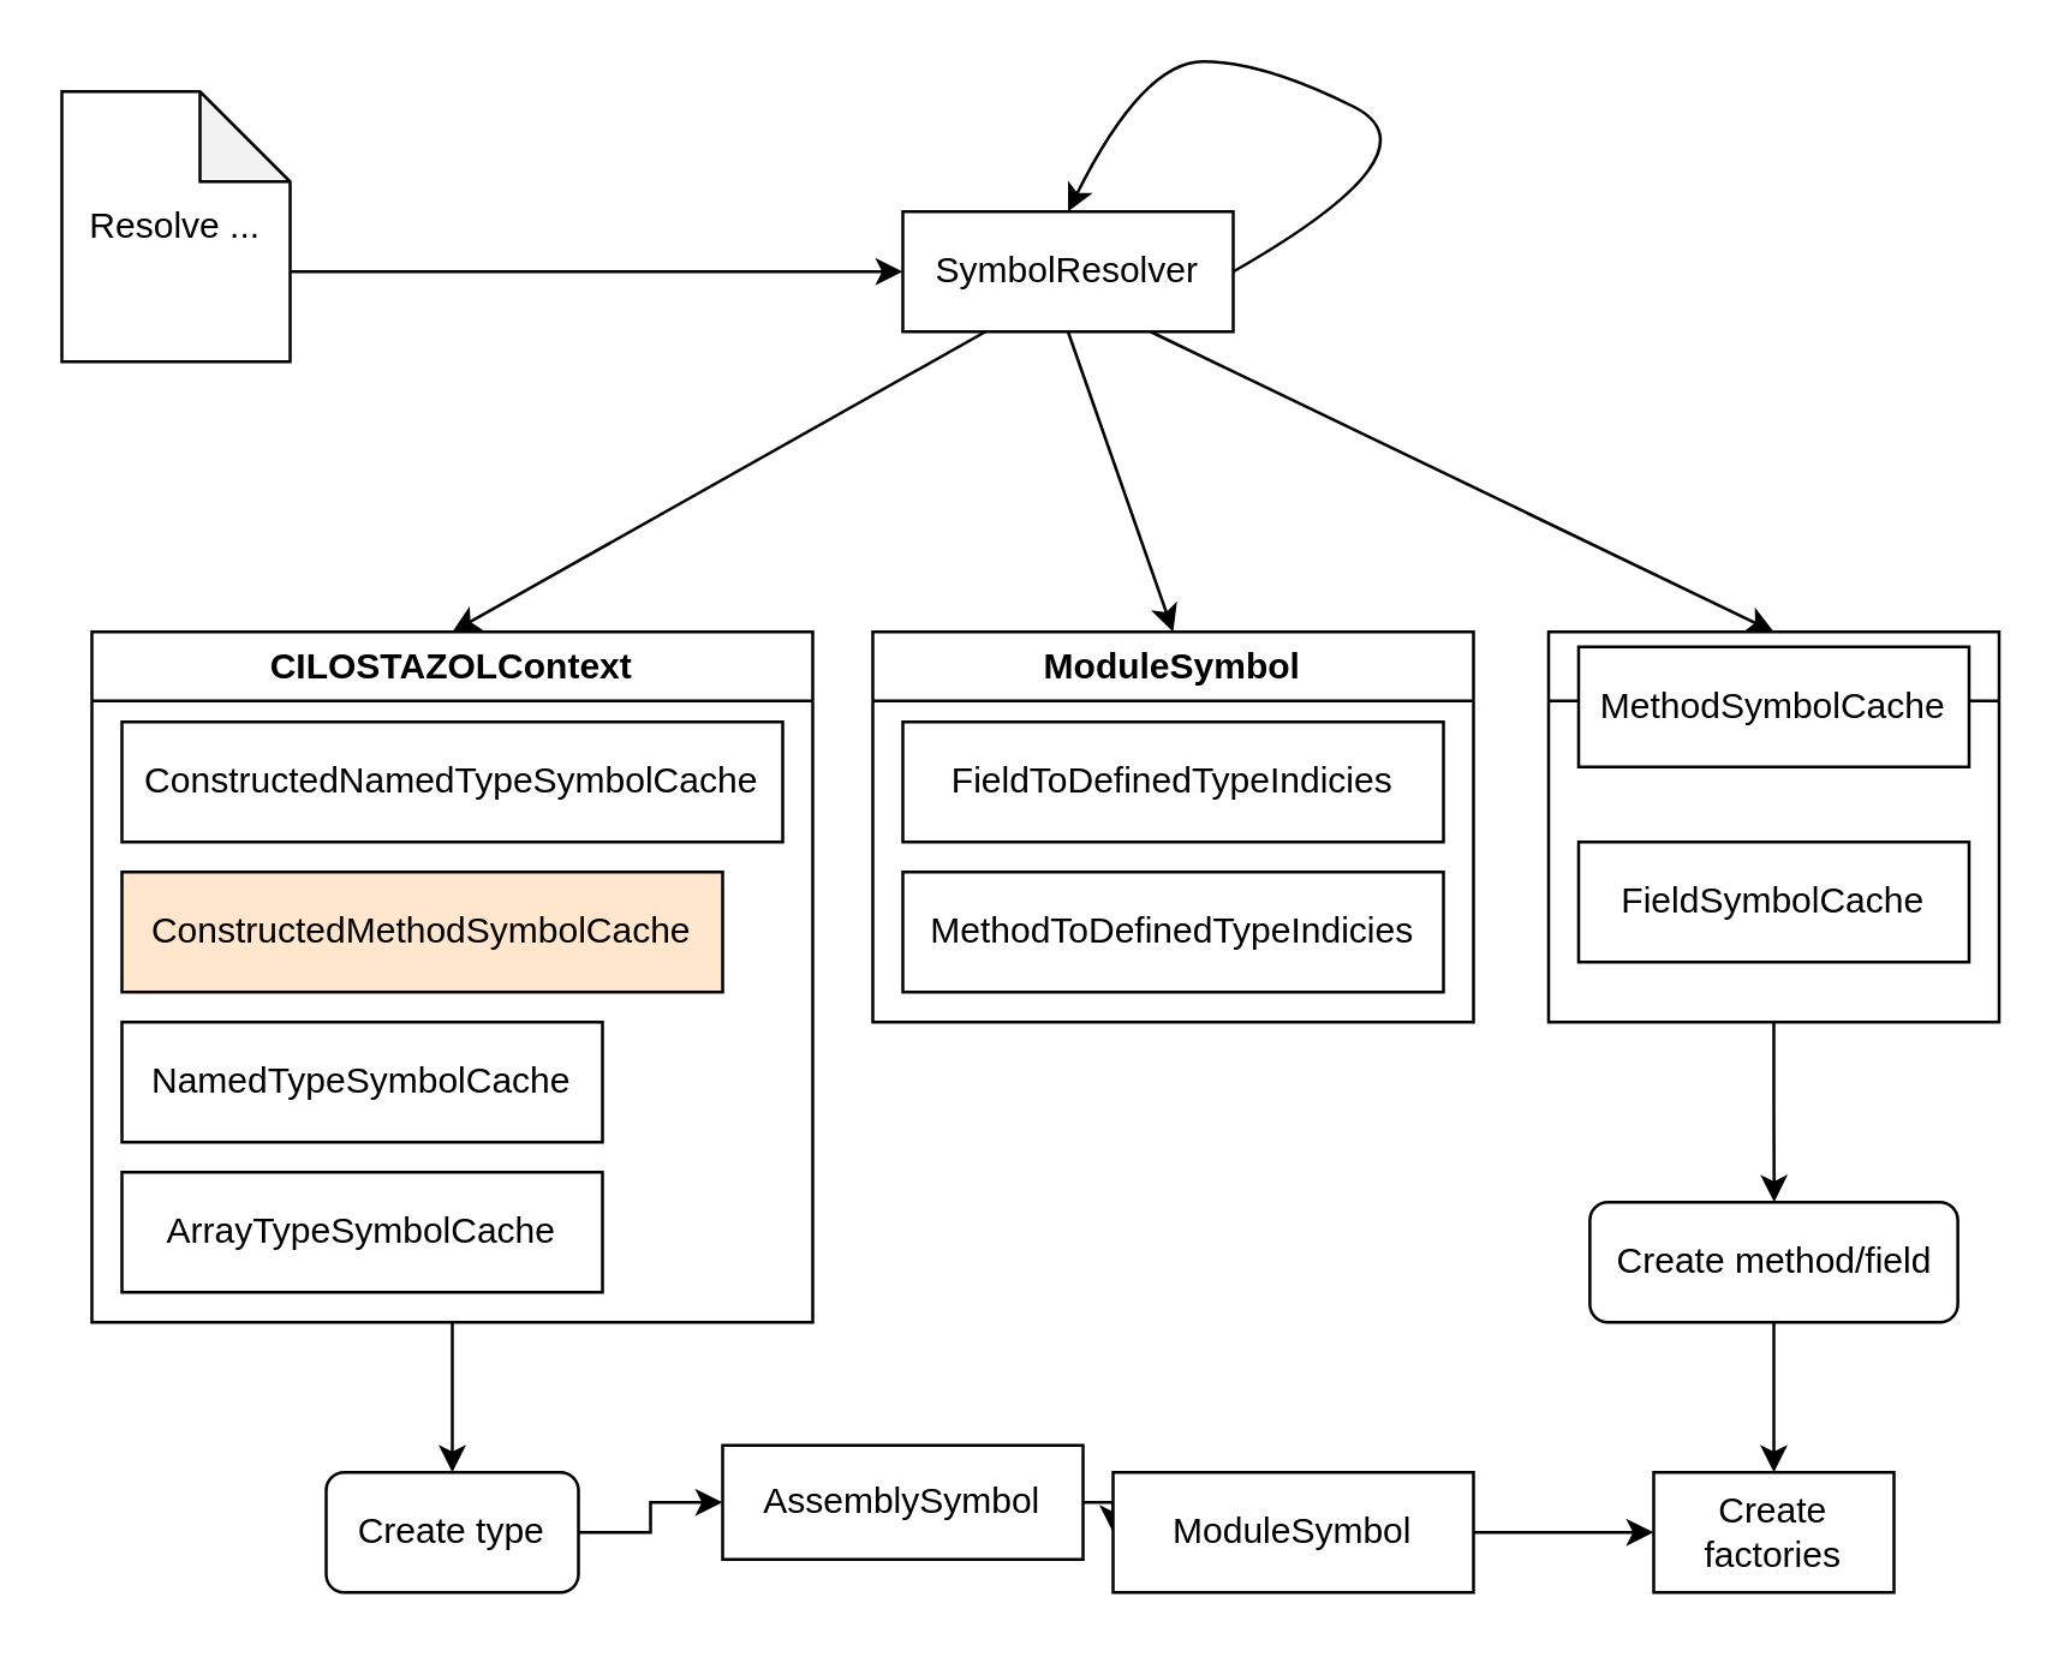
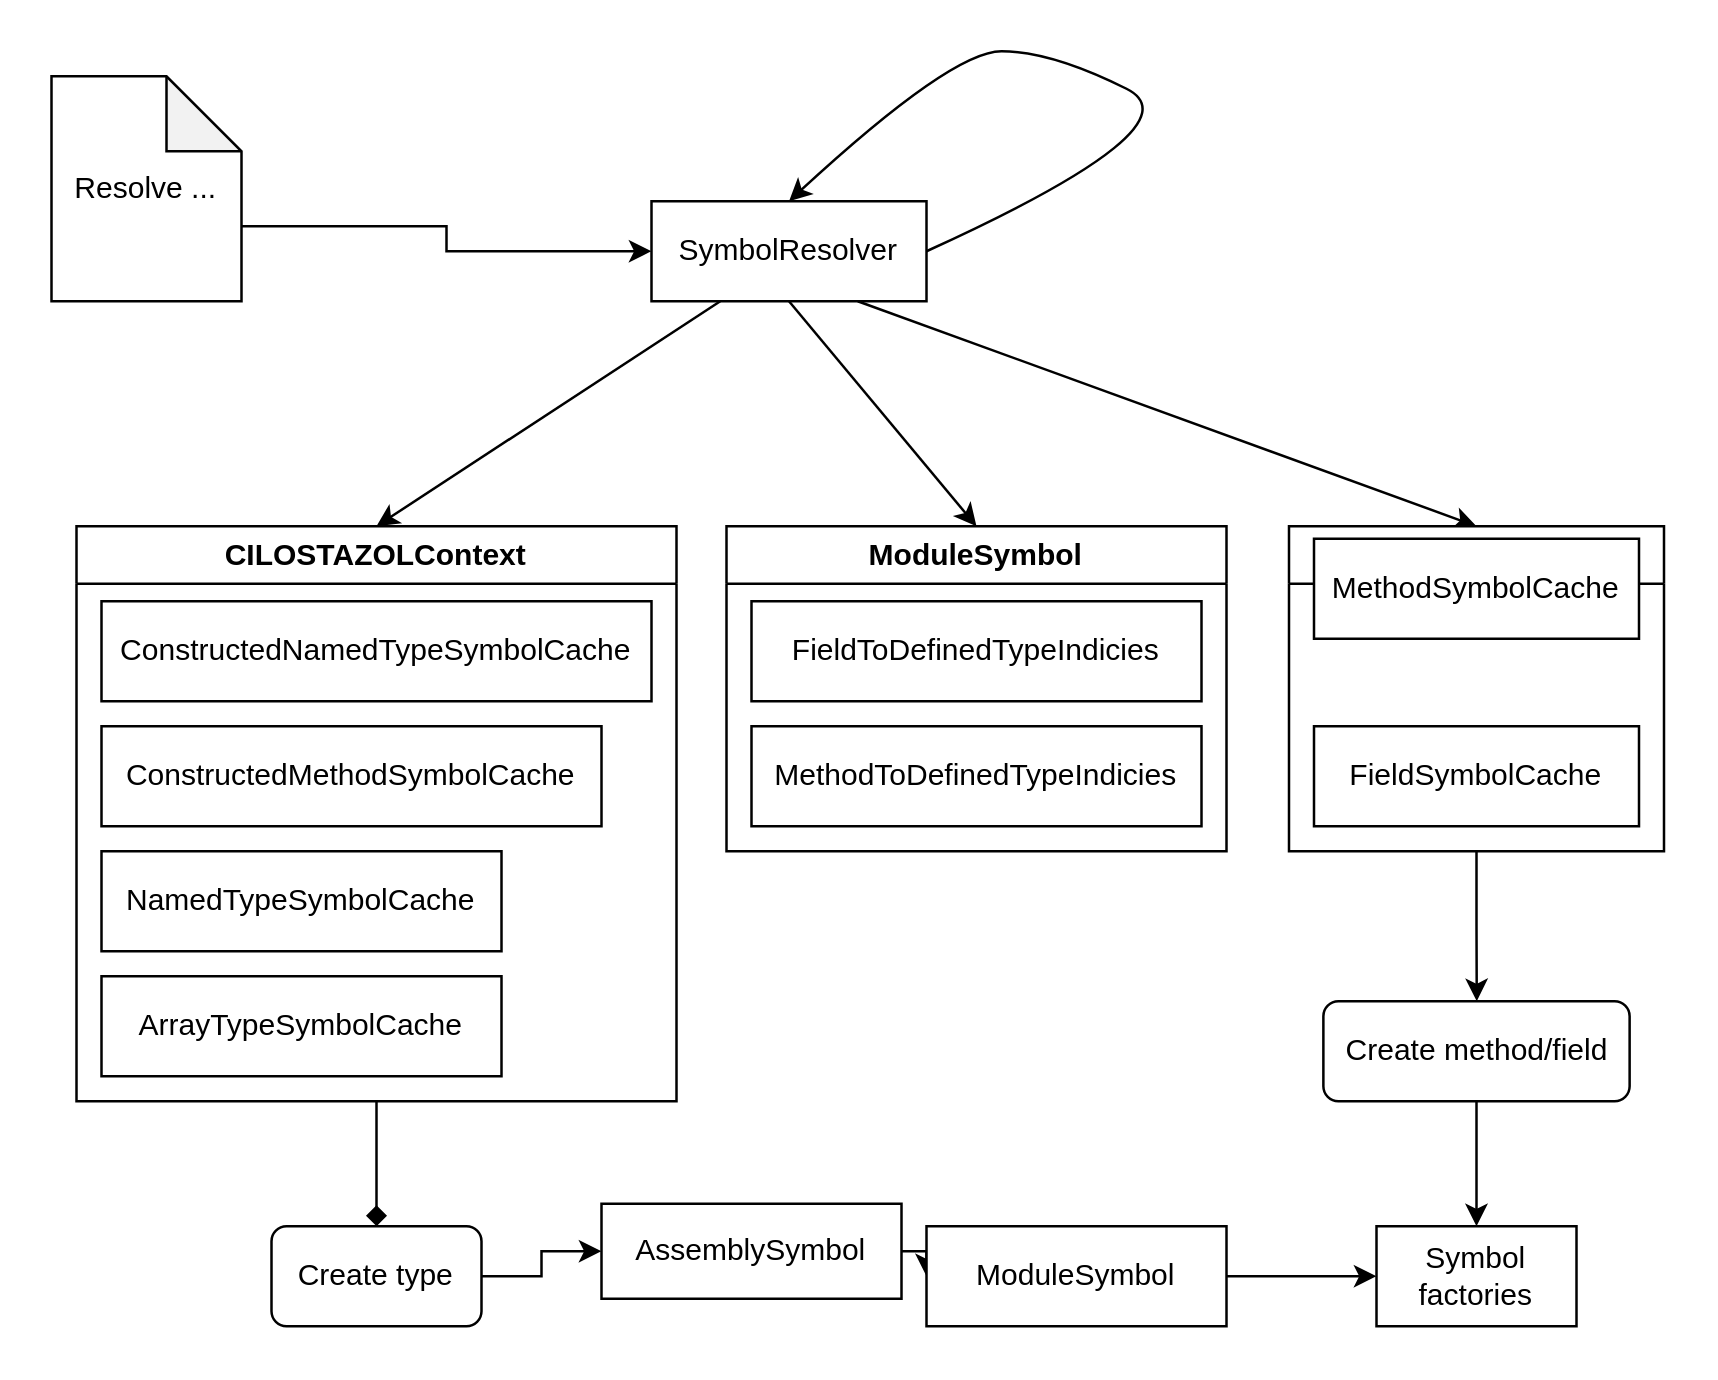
- <mxCell id="5" value="SymbolResolver" style="rounded=0;whiteSpace=wrap;html=1;" vertex="1" parent="1"><mxGeometry x="300" y="70" width="110" height="40" as="geometry" /></mxCell>
+ <mxCell id="5" value="SymbolResolver" style="rounded=0;whiteSpace=wrap;html=1;" vertex="1" parent="1"><mxGeometry x="260" y="80" width="110" height="40" as="geometry" /></mxCell>
- <mxCell id="8" value="FieldSymbolCache" style="rounded=0;whiteSpace=wrap;html=1;" vertex="1" parent="6"><mxGeometry x="10" y="70" width="130" height="40" as="geometry" /></mxCell>
+ <mxCell id="8" value="FieldSymbolCache" style="rounded=0;whiteSpace=wrap;html=1;" vertex="1" parent="6"><mxGeometry x="10" y="80" width="130" height="40" as="geometry" /></mxCell>
- <mxCell id="19" value="ConstructedMethodSymbolCache" style="rounded=0;whiteSpace=wrap;html=1;fillColor=#ffe6cc;" vertex="1" parent="17"><mxGeometry x="10" y="80" width="200" height="40" as="geometry" /></mxCell>
+ <mxCell id="19" value="ConstructedMethodSymbolCache" style="rounded=0;whiteSpace=wrap;html=1;" vertex="1" parent="17"><mxGeometry x="10" y="80" width="200" height="40" as="geometry" /></mxCell>
- <mxCell id="16" style="edgeStyle=orthogonalEdgeStyle;rounded=0;orthogonalLoop=1;jettySize=auto;html=1;exitX=0.5;exitY=1;exitDx=0;exitDy=0;entryX=0.5;entryY=0;entryDx=0;entryDy=0;" edge="1" parent="1" source="17" target="13"><mxGeometry relative="1" as="geometry" /></mxCell>
+ <mxCell id="16" style="edgeStyle=orthogonalEdgeStyle;rounded=0;orthogonalLoop=1;jettySize=auto;html=1;exitX=0.5;exitY=1;exitDx=0;exitDy=0;entryX=0.5;entryY=0;entryDx=0;entryDy=0;endArrow=diamond;" edge="1" parent="1" source="17" target="13"><mxGeometry relative="1" as="geometry" /></mxCell>
- <mxCell id="25" value="Create factories" style="rounded=0;whiteSpace=wrap;html=1;" vertex="1" parent="1"><mxGeometry x="550" y="490" width="80" height="40" as="geometry" /></mxCell>
+ <mxCell id="25" value="Symbol factories" style="rounded=0;whiteSpace=wrap;html=1;" vertex="1" parent="1"><mxGeometry x="550" y="490" width="80" height="40" as="geometry" /></mxCell>
